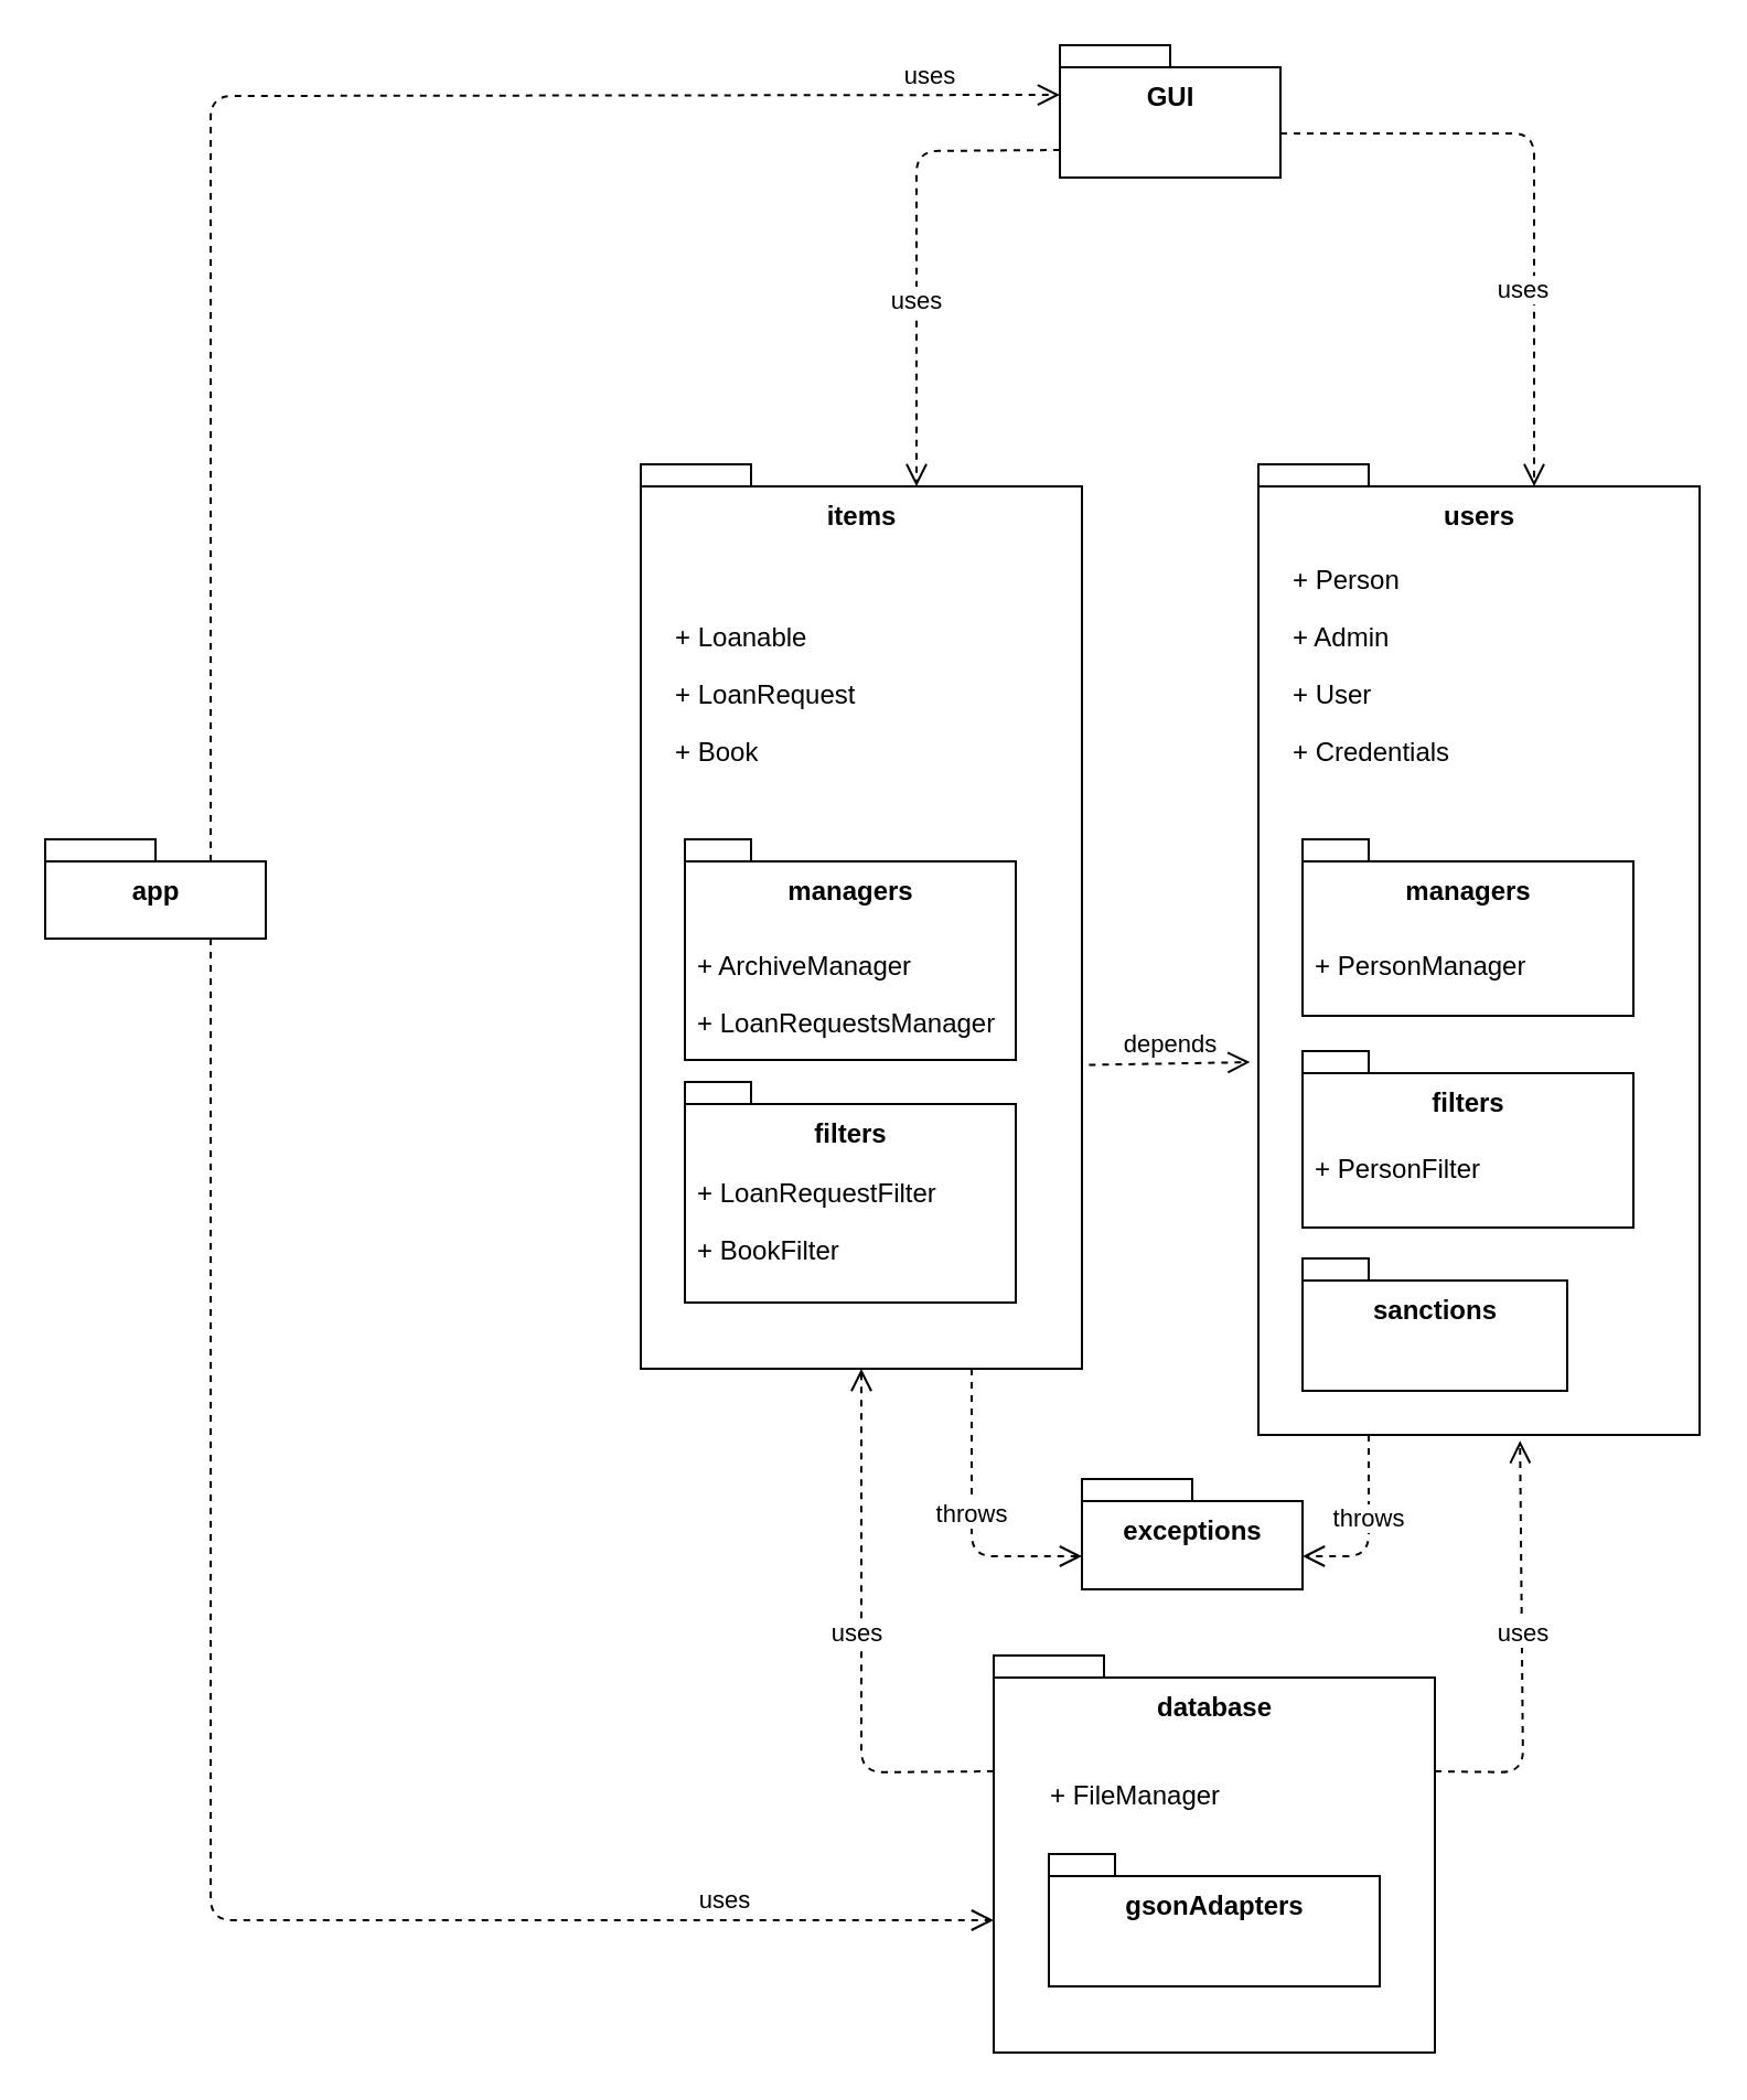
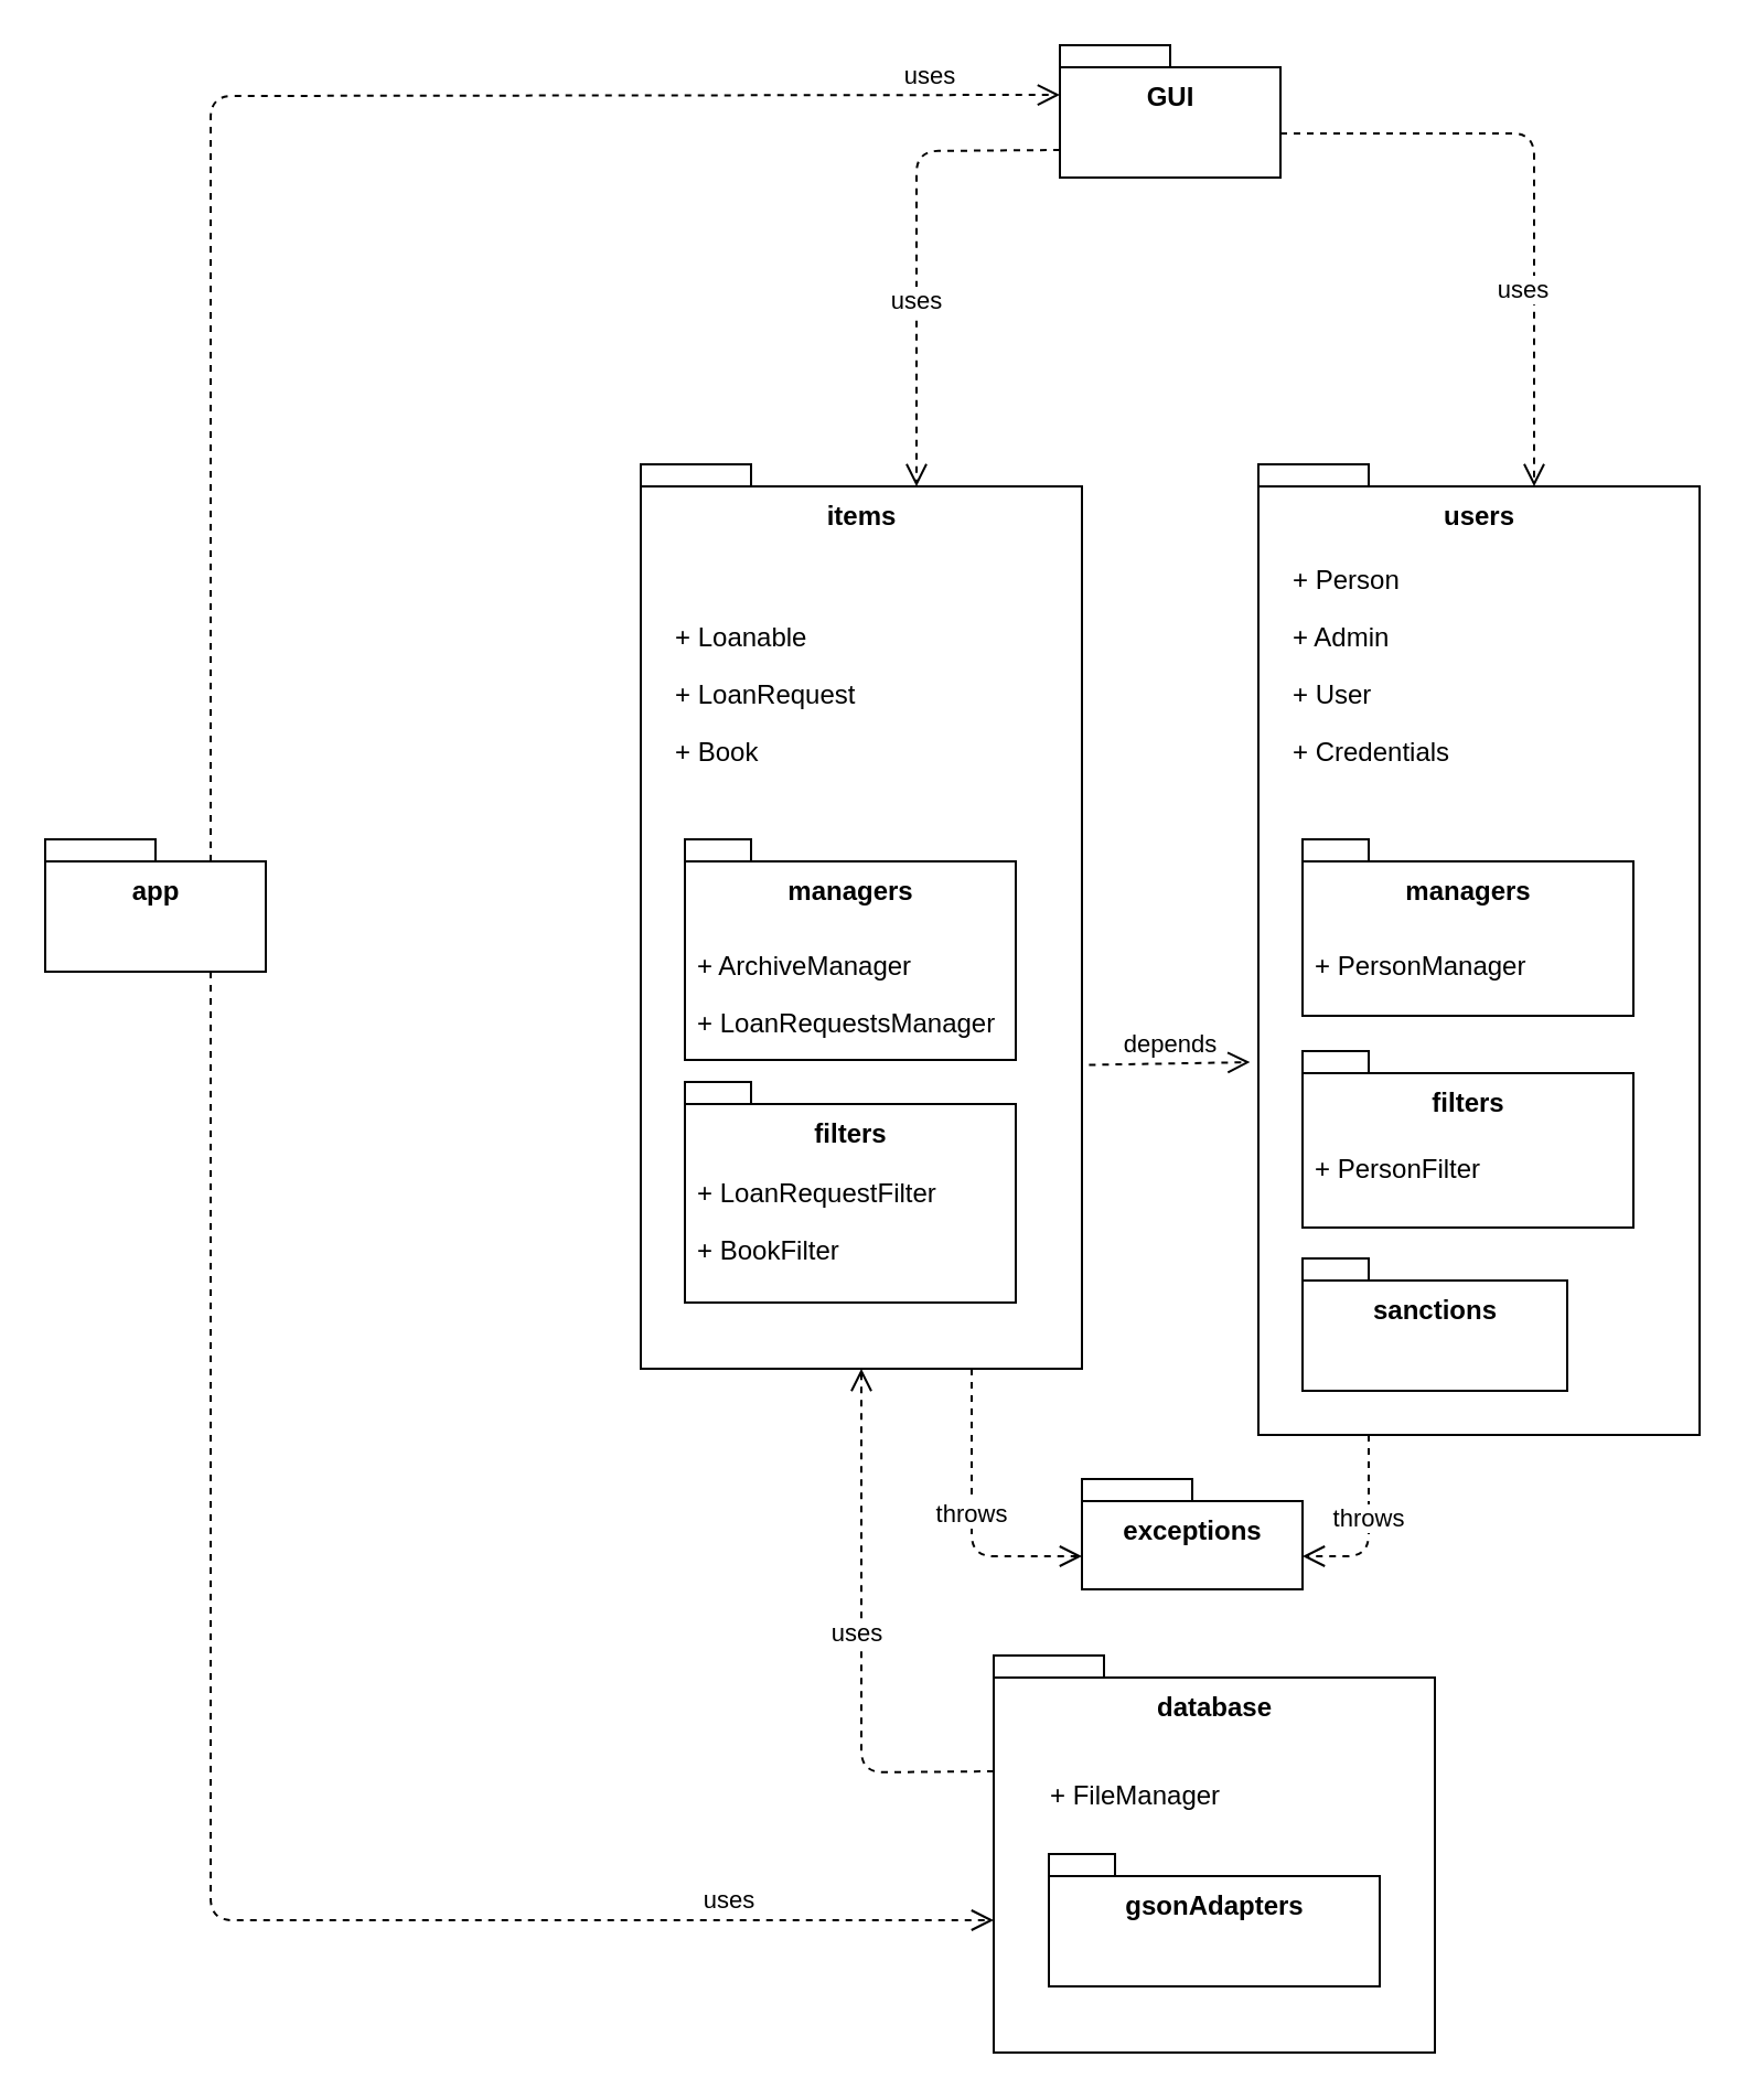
- <mxCell id="31" value="app" style="shape=folder;fontStyle=1;spacingTop=10;tabWidth=50;tabHeight=10;tabPosition=left;html=1;verticalAlign=top;horizontal=1;" vertex="1" parent="1"><mxGeometry x="20" y="380" width="100" height="45" as="geometry" /></mxCell>
+ <mxCell id="31" value="app" style="shape=folder;fontStyle=1;spacingTop=10;tabWidth=50;tabHeight=10;tabPosition=left;html=1;verticalAlign=top;horizontal=1;" vertex="1" parent="1"><mxGeometry x="20" y="380" width="100" height="60" as="geometry" /></mxCell>
- <mxCell id="26" value="uses" style="html=1;verticalAlign=bottom;endArrow=open;dashed=1;endSize=8;exitX=0;exitY=0;exitDx=200;exitDy=52.5;exitPerimeter=0;entryX=0.593;entryY=1.006;entryDx=0;entryDy=0;entryPerimeter=0;" edge="1" parent="1" source="22" target="12"><mxGeometry x="-0.017" y="-1" relative="1" as="geometry"><mxPoint x="620" y="700" as="sourcePoint" /><mxPoint x="690" y="660" as="targetPoint" /><mxPoint as="offset" /><Array as="points"><mxPoint x="690" y="803" /></Array></mxGeometry></mxCell>
